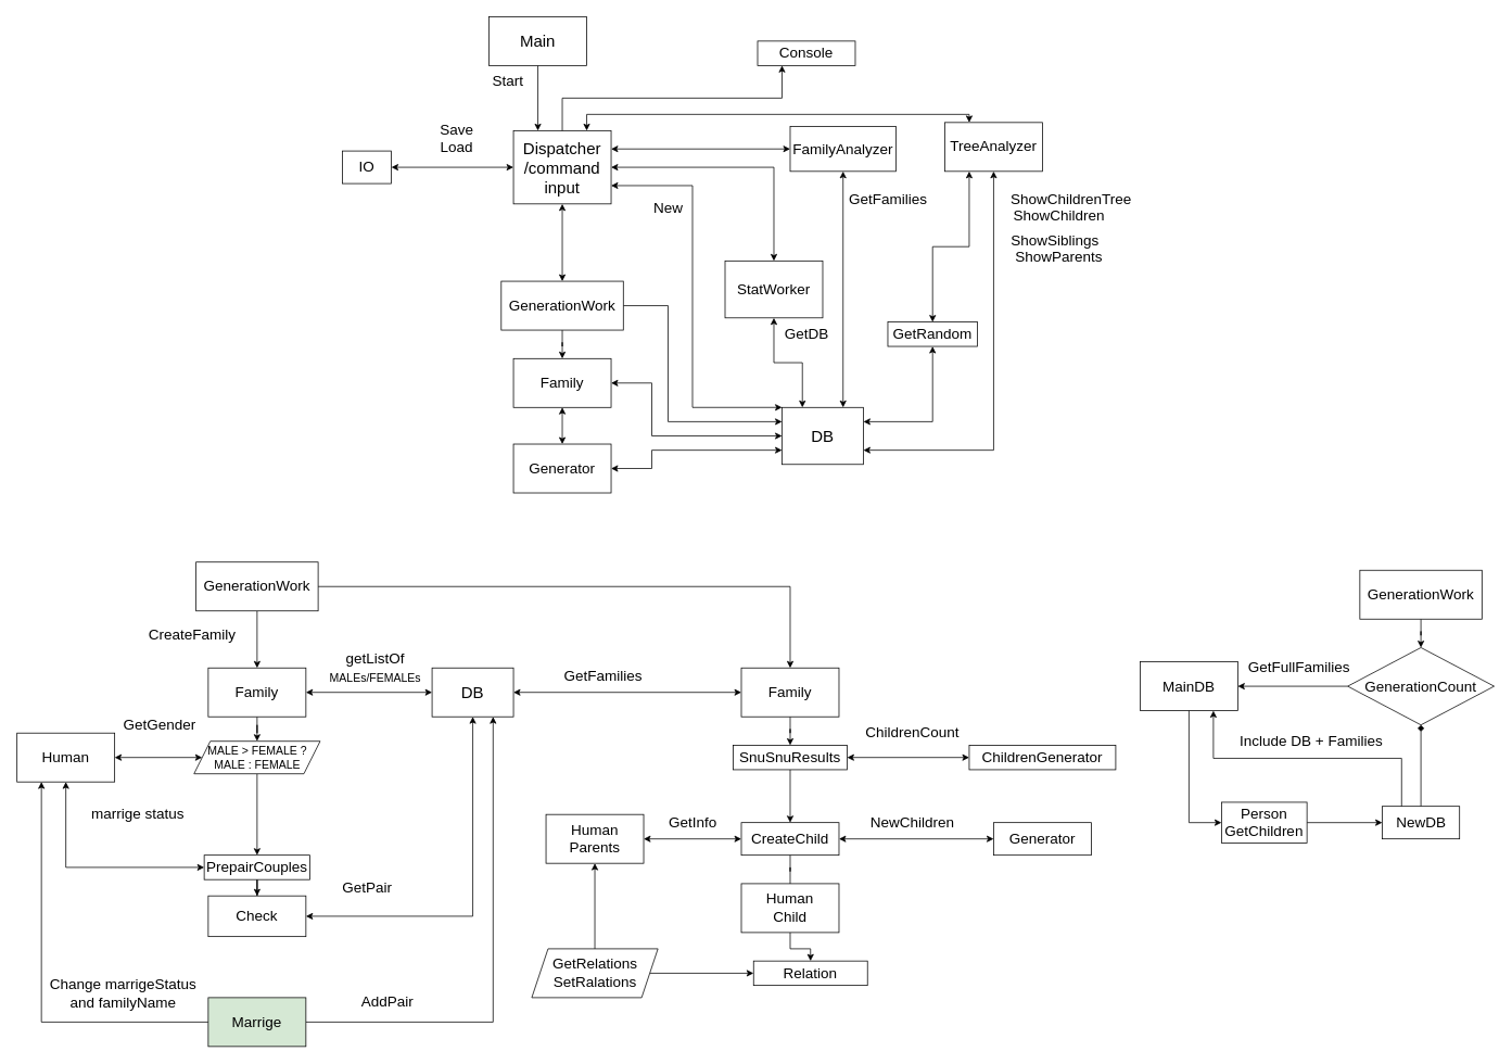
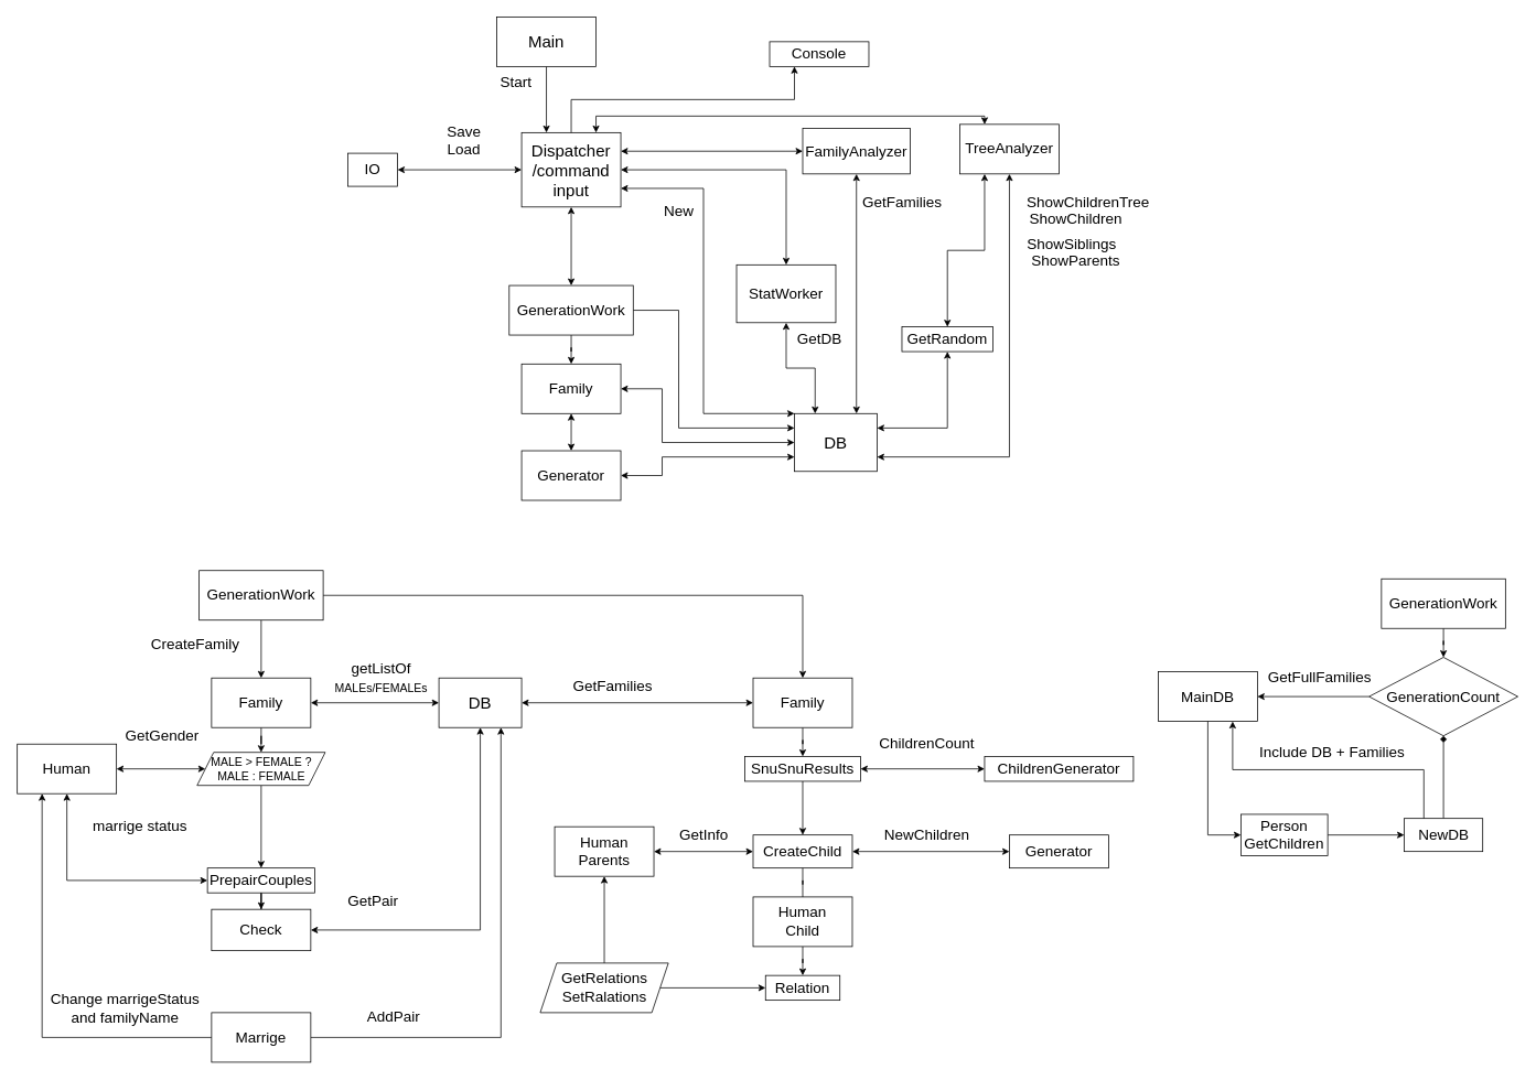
- <mxCell id="73" value="Relation" style="whiteSpace=wrap;html=1;fontSize=18;" vertex="1" parent="1"><mxGeometry x="925" y="1180" width="140" height="30" as="geometry" /></mxCell>
+ <mxCell id="73" value="Relation" style="whiteSpace=wrap;html=1;fontSize=18;" vertex="1" parent="1"><mxGeometry x="925" y="1180" width="90" height="30" as="geometry" /></mxCell>
- <mxCell id="53" value="&lt;font style=&quot;font-size: 18px;&quot;&gt;Marrige&lt;/font&gt;" style="whiteSpace=wrap;html=1;fontSize=14;rounded=0;fillColor=#d5e8d4;" vertex="1" parent="1"><mxGeometry x="255" y="1225" width="120" height="60" as="geometry" /></mxCell>
+ <mxCell id="53" value="&lt;font style=&quot;font-size: 18px;&quot;&gt;Marrige&lt;/font&gt;" style="whiteSpace=wrap;html=1;fontSize=14;rounded=0;" vertex="1" parent="1"><mxGeometry x="255" y="1225" width="120" height="60" as="geometry" /></mxCell>
